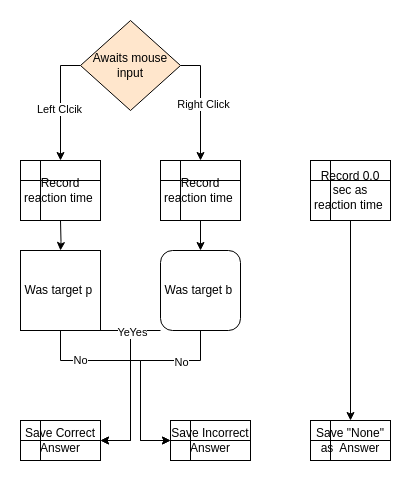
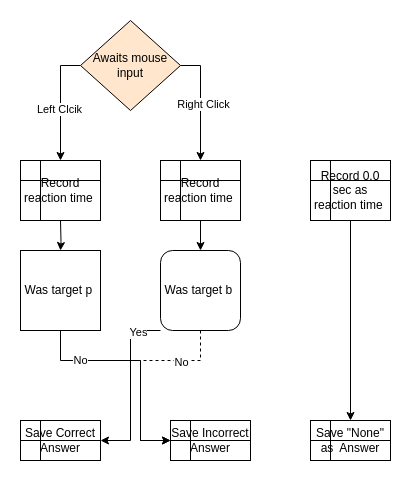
- <mxCell id="9" style="edgeStyle=orthogonalEdgeStyle;rounded=0;orthogonalLoop=1;jettySize=auto;html=1;entryX=1;entryY=0.5;entryDx=0;entryDy=0;" edge="1" parent="1" source="13" target="21"><mxGeometry relative="1" as="geometry"><mxPoint x="130" y="350" as="targetPoint" /><Array as="points"><mxPoint x="130" y="330" /><mxPoint x="130" y="440" /></Array></mxGeometry></mxCell>
- <mxCell id="10" value="Yes" style="edgeLabel;html=1;align=center;verticalAlign=middle;resizable=0;points=[];" vertex="1" connectable="0" parent="9"><mxGeometry x="-0.705" y="1" relative="1" as="geometry"><mxPoint y="2" as="offset" /></mxGeometry></mxCell>
- <mxCell id="16" style="edgeStyle=orthogonalEdgeStyle;rounded=0;orthogonalLoop=1;jettySize=auto;html=1;entryX=0;entryY=0.5;entryDx=0;entryDy=0;" edge="1" parent="1" source="18" target="22"><mxGeometry relative="1" as="geometry"><Array as="points"><mxPoint x="200" y="360" /><mxPoint x="140" y="360" /><mxPoint x="140" y="440" /></Array></mxGeometry></mxCell>
+ <mxCell id="16" style="edgeStyle=orthogonalEdgeStyle;rounded=0;orthogonalLoop=1;jettySize=auto;html=1;entryX=0;entryY=0.5;entryDx=0;entryDy=0;dashed=1;" edge="1" parent="1" source="18" target="22"><mxGeometry relative="1" as="geometry"><Array as="points"><mxPoint x="200" y="360" /><mxPoint x="140" y="360" /><mxPoint x="140" y="440" /></Array></mxGeometry></mxCell>
